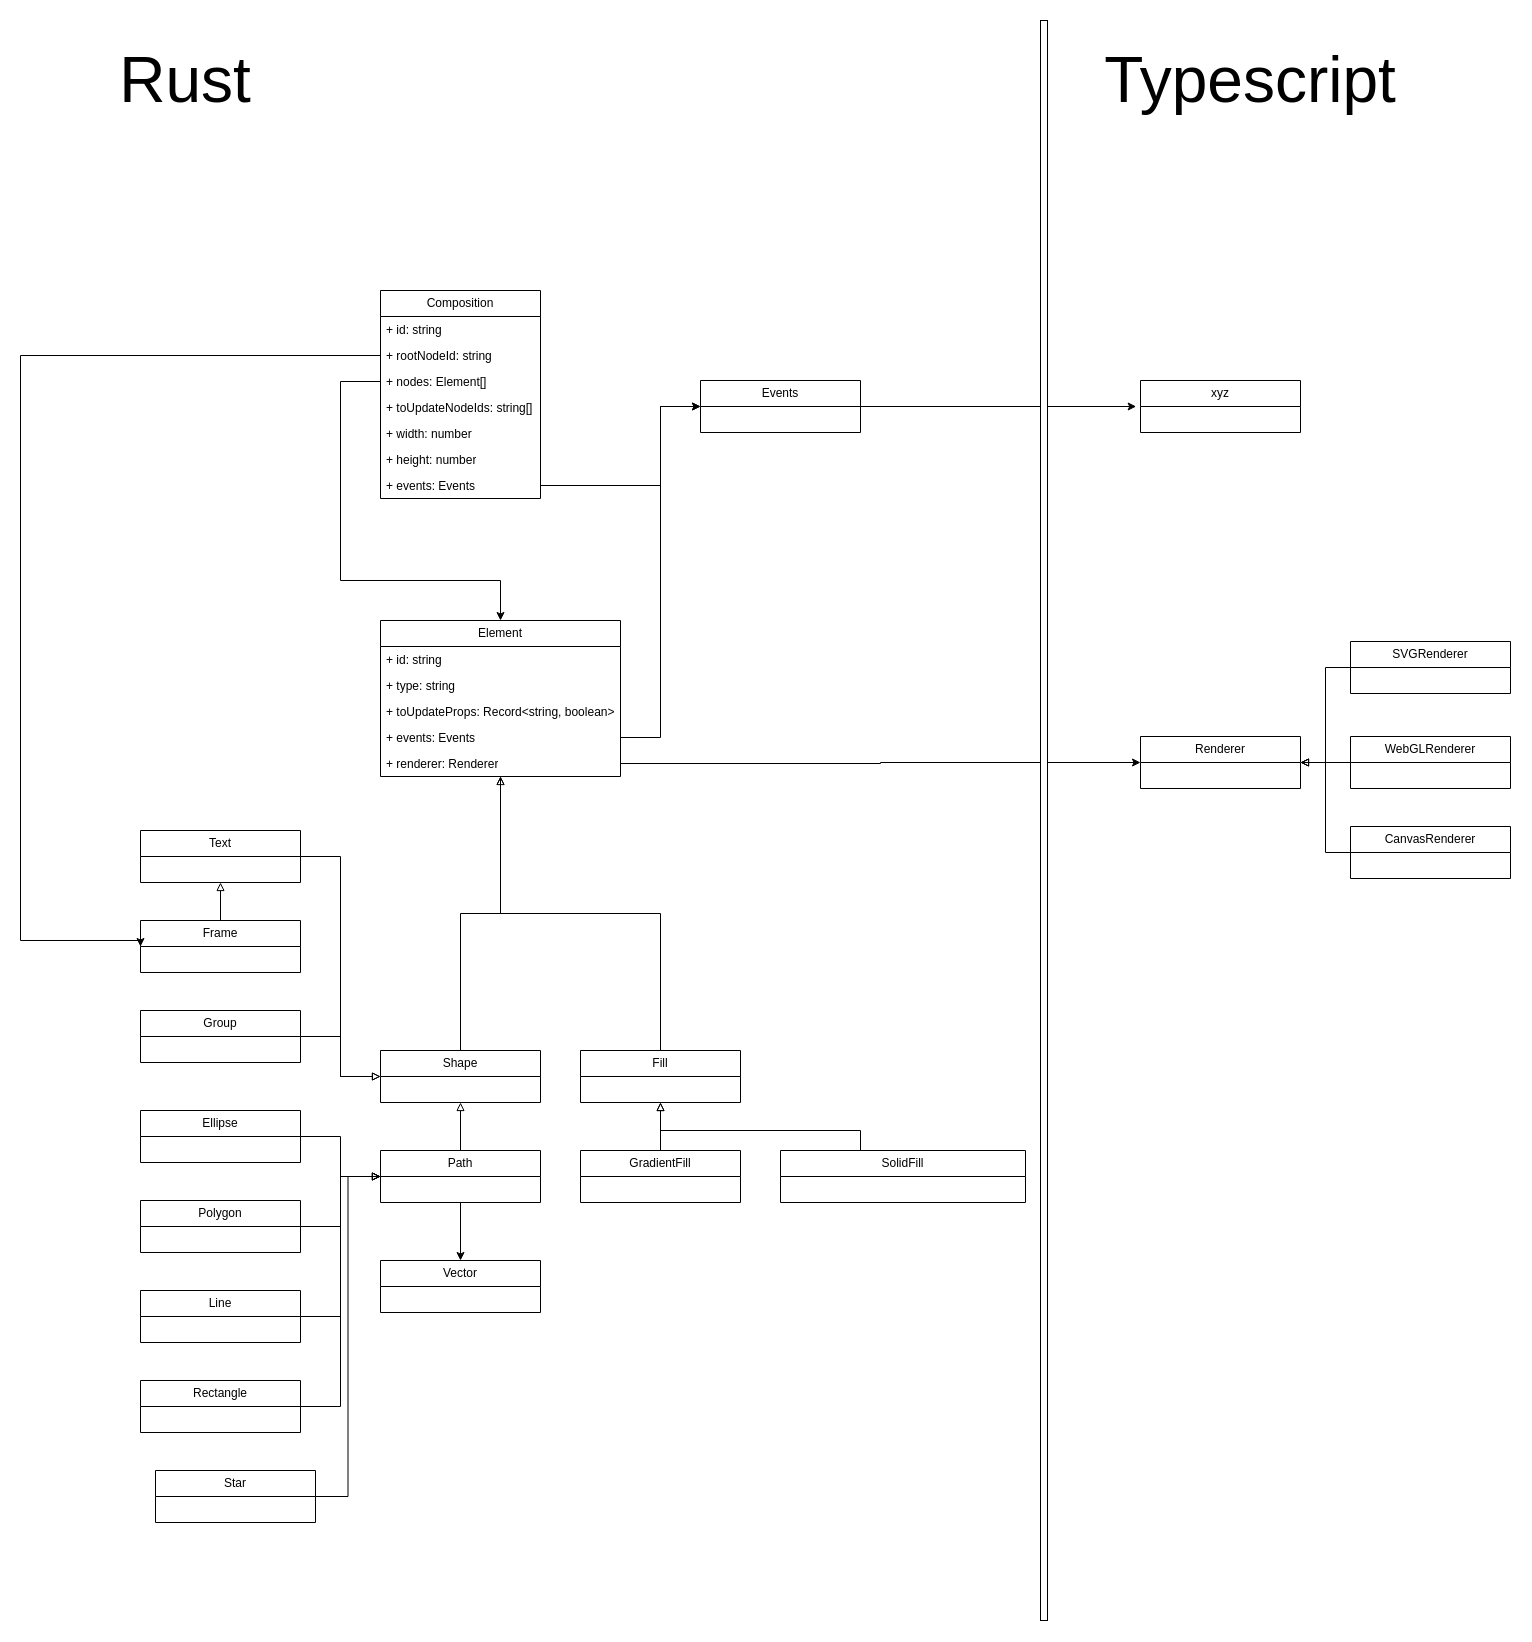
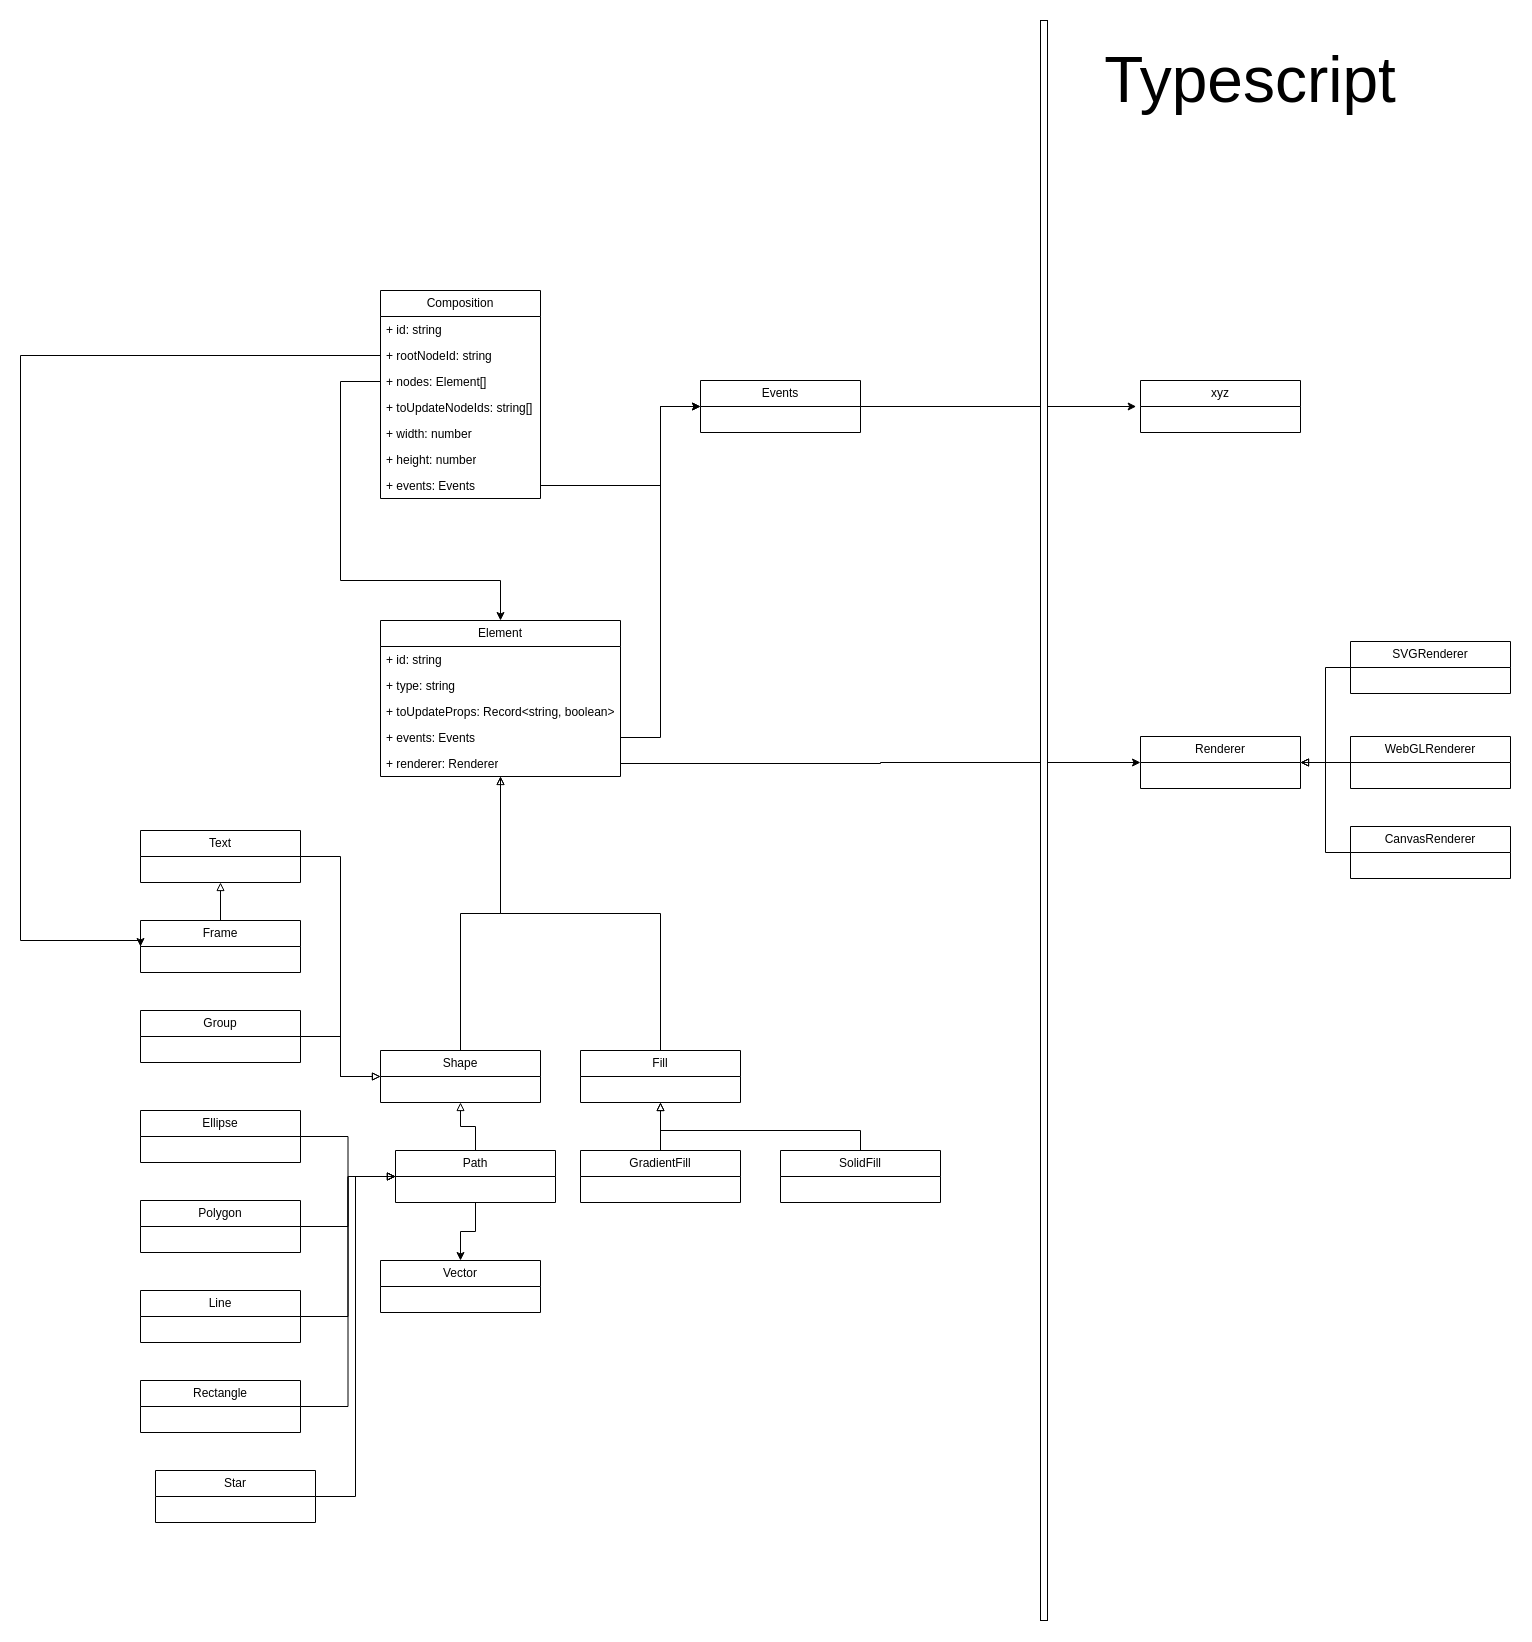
- <mxCell id="58" value="&lt;font style=&quot;font-size: 64px;&quot;&gt;Rust&lt;/font&gt;" style="text;html=1;strokeColor=none;fillColor=none;align=center;verticalAlign=middle;whiteSpace=wrap;rounded=0;" vertex="1" parent="1"><mxGeometry x="100" y="60" width="170" height="40" as="geometry" /></mxCell>
- <mxCell id="20" value="Path" style="swimlane;fontStyle=0;childLayout=stackLayout;horizontal=1;startSize=26;fillColor=none;horizontalStack=0;resizeParent=1;resizeParentMax=0;resizeLast=0;collapsible=1;marginBottom=0;whiteSpace=wrap;html=1;" parent="1" vertex="1"><mxGeometry x="380" y="1150" width="160" height="52" as="geometry" /></mxCell>
+ <mxCell id="20" value="Path" style="swimlane;fontStyle=0;childLayout=stackLayout;horizontal=1;startSize=26;fillColor=none;horizontalStack=0;resizeParent=1;resizeParentMax=0;resizeLast=0;collapsible=1;marginBottom=0;whiteSpace=wrap;html=1;" parent="1" vertex="1"><mxGeometry x="395" y="1150" width="160" height="52" as="geometry" /></mxCell>
- <mxCell id="17" value="SolidFill" style="swimlane;fontStyle=0;childLayout=stackLayout;horizontal=1;startSize=26;fillColor=none;horizontalStack=0;resizeParent=1;resizeParentMax=0;resizeLast=0;collapsible=1;marginBottom=0;whiteSpace=wrap;html=1;" parent="1" vertex="1"><mxGeometry x="780" y="1150" width="245" height="52" as="geometry" /></mxCell>
+ <mxCell id="17" value="SolidFill" style="swimlane;fontStyle=0;childLayout=stackLayout;horizontal=1;startSize=26;fillColor=none;horizontalStack=0;resizeParent=1;resizeParentMax=0;resizeLast=0;collapsible=1;marginBottom=0;whiteSpace=wrap;html=1;" parent="1" vertex="1"><mxGeometry x="780" y="1150" width="160" height="52" as="geometry" /></mxCell>
